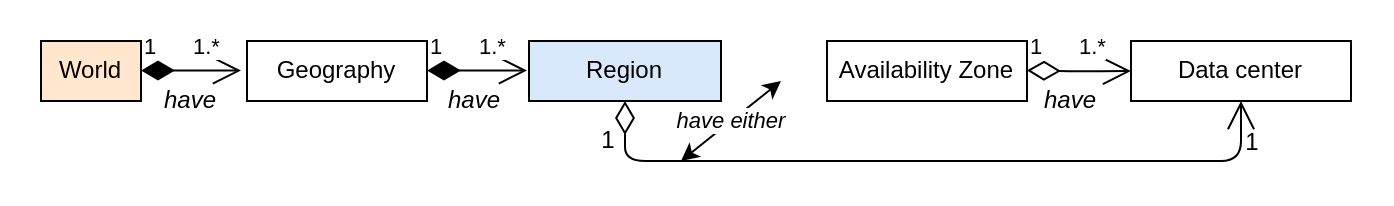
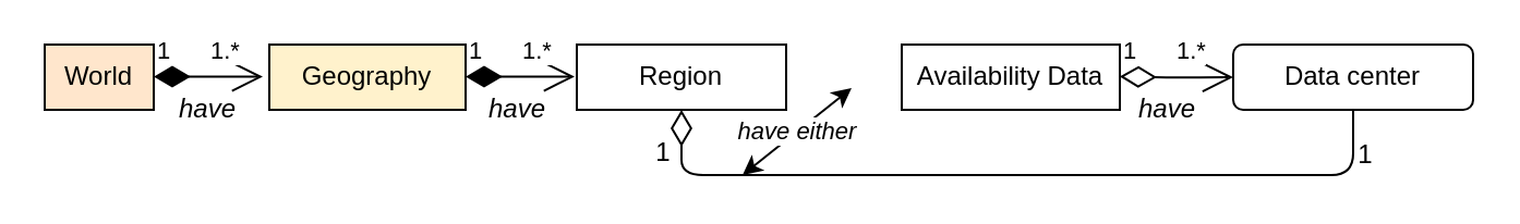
- <mxCell id="3" value="Geography" style="rounded=0;whiteSpace=wrap;html=1;" parent="1" vertex="1"><mxGeometry x="123" y="20" width="90" height="30" as="geometry" /></mxCell>
+ <mxCell id="3" value="Geography" style="rounded=0;whiteSpace=wrap;html=1;fillColor=#fff2cc;" parent="1" vertex="1"><mxGeometry x="123" y="20" width="90" height="30" as="geometry" /></mxCell>
- <mxCell id="4" value="Region" style="rounded=0;whiteSpace=wrap;html=1;fillColor=#dae8fc;" parent="1" vertex="1"><mxGeometry x="264" y="20" width="96" height="30" as="geometry" /></mxCell>
+ <mxCell id="4" value="Region" style="rounded=0;whiteSpace=wrap;html=1;" parent="1" vertex="1"><mxGeometry x="264" y="20" width="96" height="30" as="geometry" /></mxCell>
- <mxCell id="5" value="Availability Zone" style="rounded=0;whiteSpace=wrap;html=1;" parent="1" vertex="1"><mxGeometry x="413" y="20" width="100" height="30" as="geometry" /></mxCell>
+ <mxCell id="5" value="Availability Data" style="rounded=0;whiteSpace=wrap;html=1;" parent="1" vertex="1"><mxGeometry x="413" y="20" width="100" height="30" as="geometry" /></mxCell>
- <mxCell id="2" value="Data center" style="rounded=0;whiteSpace=wrap;html=1;" parent="1" vertex="1"><mxGeometry x="565" y="20" width="110" height="30" as="geometry" /></mxCell>
+ <mxCell id="2" value="Data center" style="whiteSpace=wrap;html=1;rounded=1;" parent="1" vertex="1"><mxGeometry x="565" y="20" width="110" height="30" as="geometry" /></mxCell>
- <mxCell id="13" value="" style="endArrow=open;html=1;endSize=12;startArrow=diamondThin;startSize=14;startFill=0;edgeStyle=orthogonalEdgeStyle;align=left;verticalAlign=bottom;" edge="1" parent="1" source="4" target="2"><mxGeometry x="-1" y="3" relative="1" as="geometry"><mxPoint x="370" y="45" as="sourcePoint" /><mxPoint x="423" y="45" as="targetPoint" /><Array as="points"><mxPoint x="312" y="80" /><mxPoint x="620" y="80" /></Array></mxGeometry></mxCell>
+ <mxCell id="13" value="" style="endArrow=none;html=1;endSize=12;startArrow=diamondThin;startSize=14;startFill=0;edgeStyle=orthogonalEdgeStyle;align=left;verticalAlign=bottom;" edge="1" parent="1" source="4" target="2"><mxGeometry x="-1" y="3" relative="1" as="geometry"><mxPoint x="370" y="45" as="sourcePoint" /><mxPoint x="423" y="45" as="targetPoint" /><Array as="points"><mxPoint x="312" y="80" /><mxPoint x="620" y="80" /></Array></mxGeometry></mxCell>
